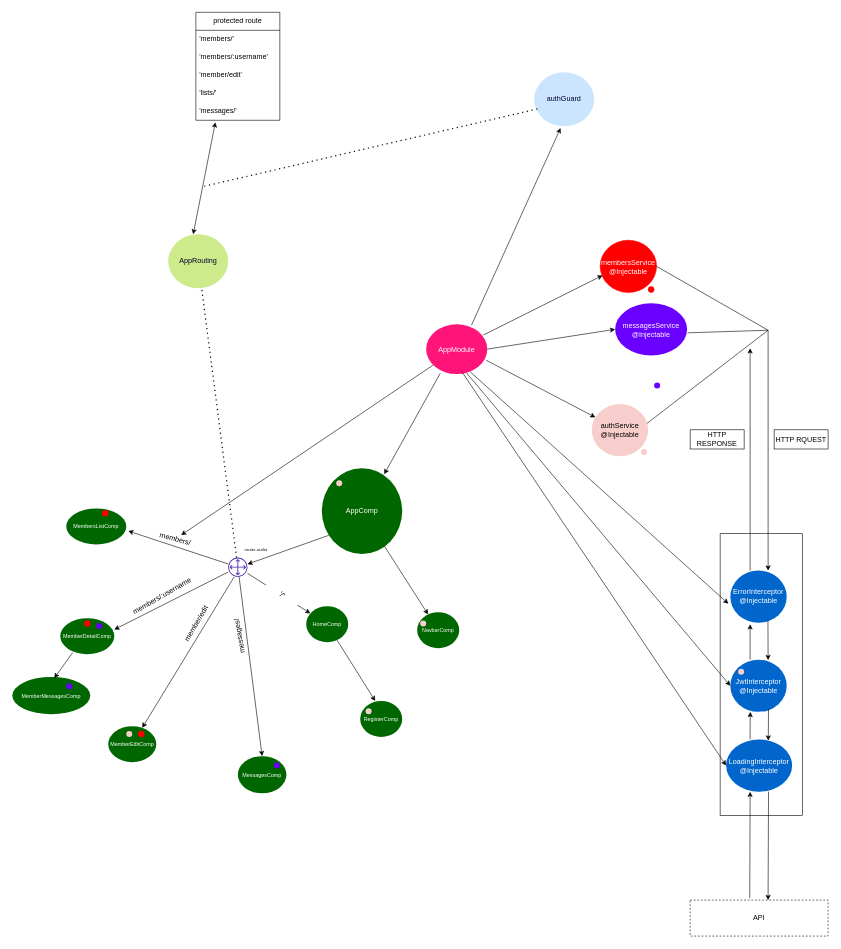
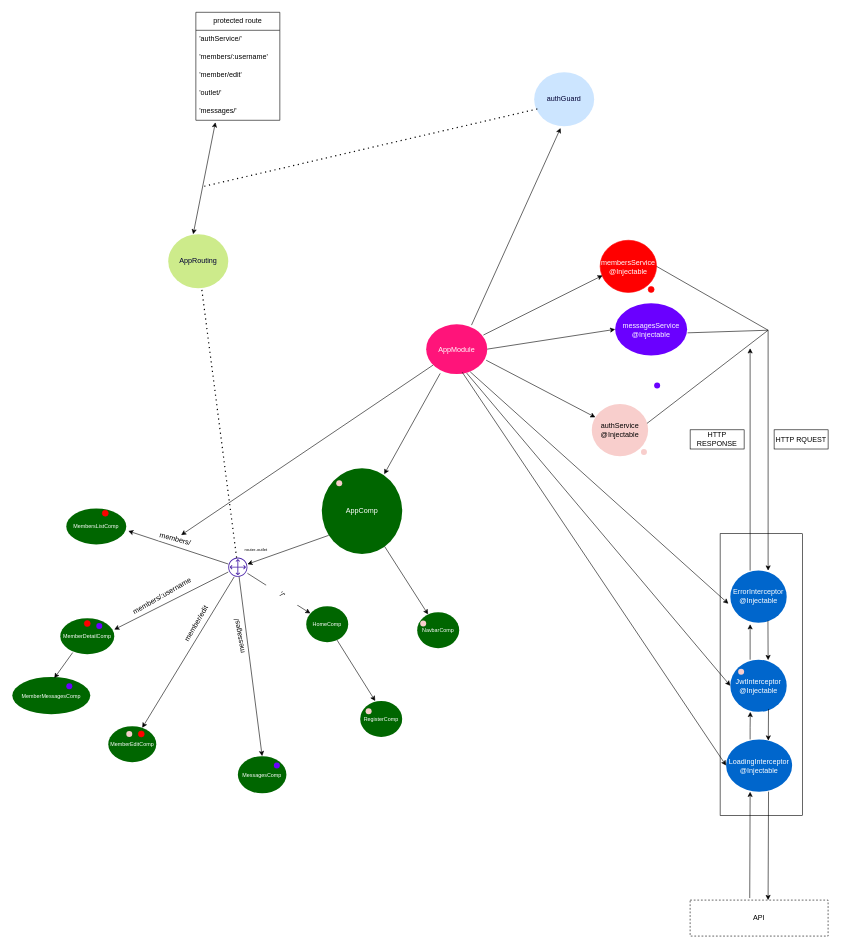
- <mxCell id="40" value="'members/'" style="text;strokeColor=none;fillColor=none;align=left;verticalAlign=middle;spacingLeft=4;spacingRight=4;overflow=hidden;points=[[0,0.5],[1,0.5]];portConstraint=eastwest;rotatable=0;whiteSpace=wrap;html=1;" vertex="1" parent="39"><mxGeometry y="30" width="140" height="30" as="geometry" /></mxCell>
+ <mxCell id="40" value="'authService/'" style="text;strokeColor=none;fillColor=none;align=left;verticalAlign=middle;spacingLeft=4;spacingRight=4;overflow=hidden;points=[[0,0.5],[1,0.5]];portConstraint=eastwest;rotatable=0;whiteSpace=wrap;html=1;" vertex="1" parent="39"><mxGeometry y="30" width="140" height="30" as="geometry" /></mxCell>
- <mxCell id="43" value="'lists/'" style="text;strokeColor=none;fillColor=none;align=left;verticalAlign=middle;spacingLeft=4;spacingRight=4;overflow=hidden;points=[[0,0.5],[1,0.5]];portConstraint=eastwest;rotatable=0;whiteSpace=wrap;html=1;" vertex="1" parent="39"><mxGeometry y="120" width="140" height="30" as="geometry" /></mxCell>
+ <mxCell id="43" value="'outlet/'" style="text;strokeColor=none;fillColor=none;align=left;verticalAlign=middle;spacingLeft=4;spacingRight=4;overflow=hidden;points=[[0,0.5],[1,0.5]];portConstraint=eastwest;rotatable=0;whiteSpace=wrap;html=1;" vertex="1" parent="39"><mxGeometry y="120" width="140" height="30" as="geometry" /></mxCell>
